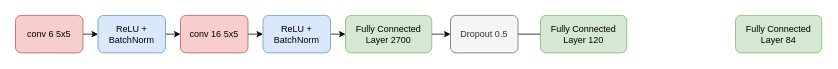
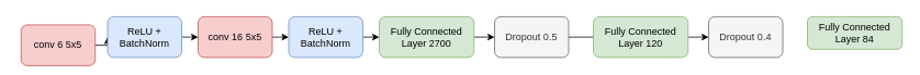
- <mxCell id="3" value="conv 6 5x5" style="rounded=1;whiteSpace=wrap;html=1;fillColor=#f8cecc;strokeColor=#b85450;" vertex="1" parent="1"><mxGeometry x="20" y="20" width="90" height="50" as="geometry" /></mxCell>
+ <mxCell id="3" value="conv 6 5x5" style="rounded=1;whiteSpace=wrap;html=1;fillColor=#f8cecc;strokeColor=#b85450;" vertex="1" parent="1"><mxGeometry x="25" y="30" width="90" height="50" as="geometry" /></mxCell>
+ <mxCell id="15" style="edgeStyle=orthogonalEdgeStyle;rounded=0;orthogonalLoop=1;jettySize=auto;html=1;exitX=1;exitY=0.5;exitDx=0;exitDy=0;entryX=0;entryY=0.5;entryDx=0;entryDy=0;" edge="1" parent="1" source="16" target="14"><mxGeometry relative="1" as="geometry" /></mxCell>
+ <mxCell id="14" value="Dropout 0.4" style="rounded=1;whiteSpace=wrap;html=1;fillColor=#f5f5f5;strokeColor=#666666;fontColor=#333333;" vertex="1" parent="1"><mxGeometry x="860" y="20" width="90" height="50" as="geometry" /></mxCell>
- <mxCell id="17" value="Fully Connected Layer 84" style="rounded=1;whiteSpace=wrap;html=1;fillColor=#d5e8d4;strokeColor=#82b366;" vertex="1" parent="1"><mxGeometry x="980" y="20" width="115" height="50" as="geometry" /></mxCell>
+ <mxCell id="17" value="Fully Connected Layer 84" style="rounded=1;whiteSpace=wrap;html=1;fillColor=#d5e8d4;strokeColor=#82b366;" vertex="1" parent="1"><mxGeometry x="980" y="20" width="115" height="40" as="geometry" /></mxCell>
